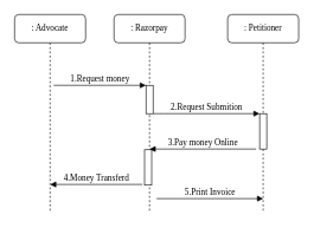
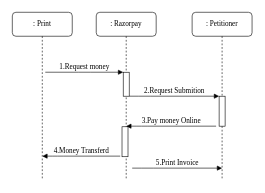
- <mxCell id="7" value=": Advocate" style="shape=umlLifeline;perimeter=lifelinePerimeter;whiteSpace=wrap;html=1;container=1;collapsible=0;recursiveResize=0;outlineConnect=0;rounded=1;shadow=0;comic=0;labelBackgroundColor=none;strokeWidth=1;fontFamily=Verdana;fontSize=12;align=center;" parent="1" vertex="1"><mxGeometry x="20" y="20" width="100" height="280" as="geometry" /></mxCell>
+ <mxCell id="7" value=": Print" style="shape=umlLifeline;perimeter=lifelinePerimeter;whiteSpace=wrap;html=1;container=1;collapsible=0;recursiveResize=0;outlineConnect=0;rounded=1;shadow=0;comic=0;labelBackgroundColor=none;strokeWidth=1;fontFamily=Verdana;fontSize=12;align=center;" parent="1" vertex="1"><mxGeometry x="20" y="20" width="100" height="280" as="geometry" /></mxCell>
